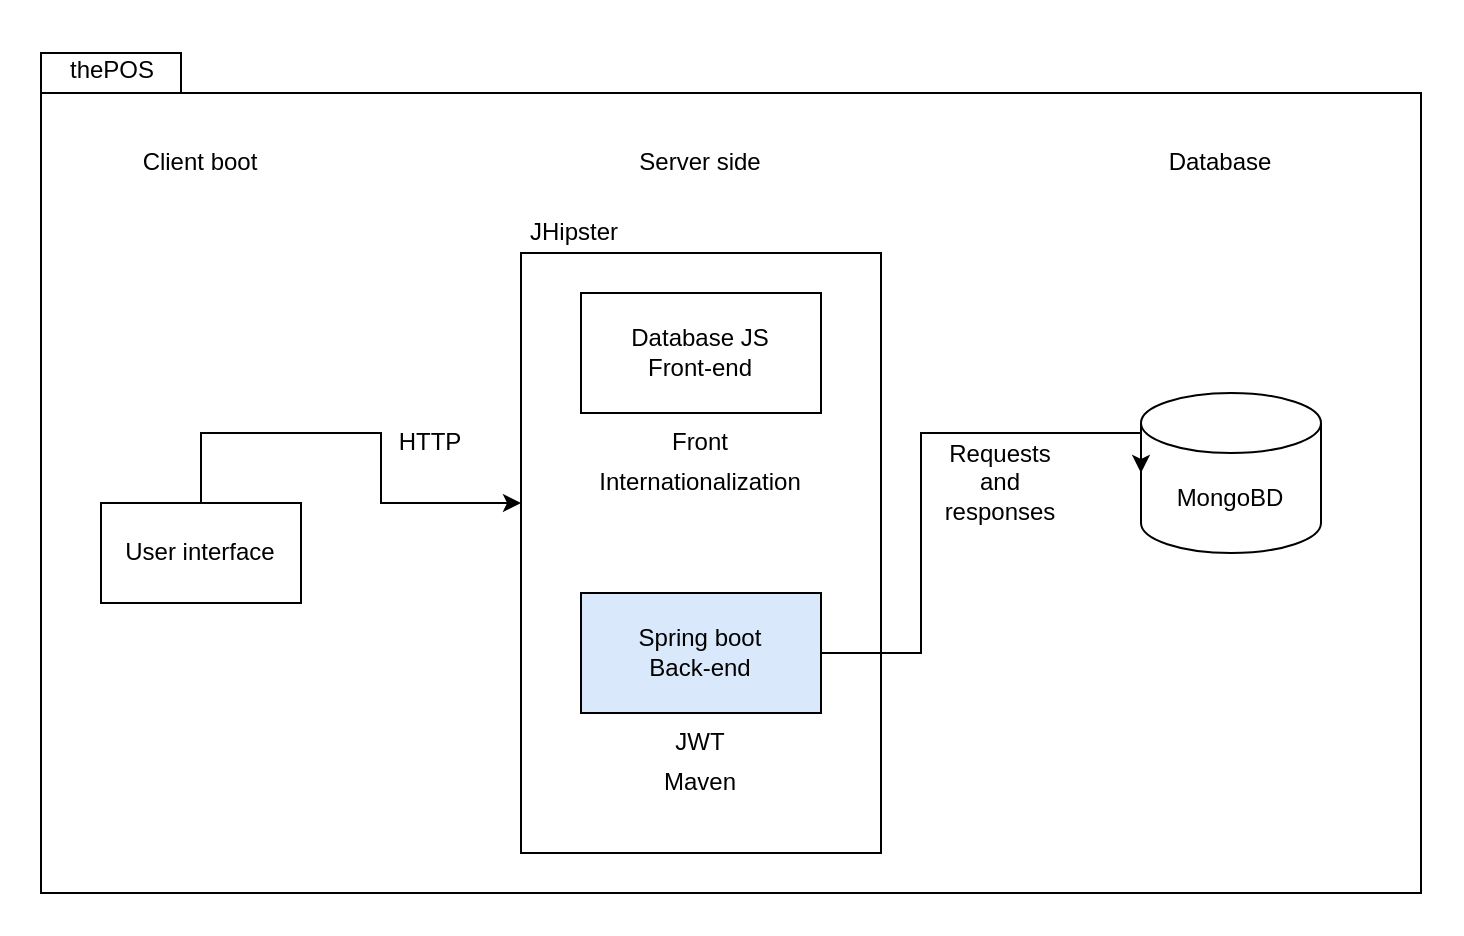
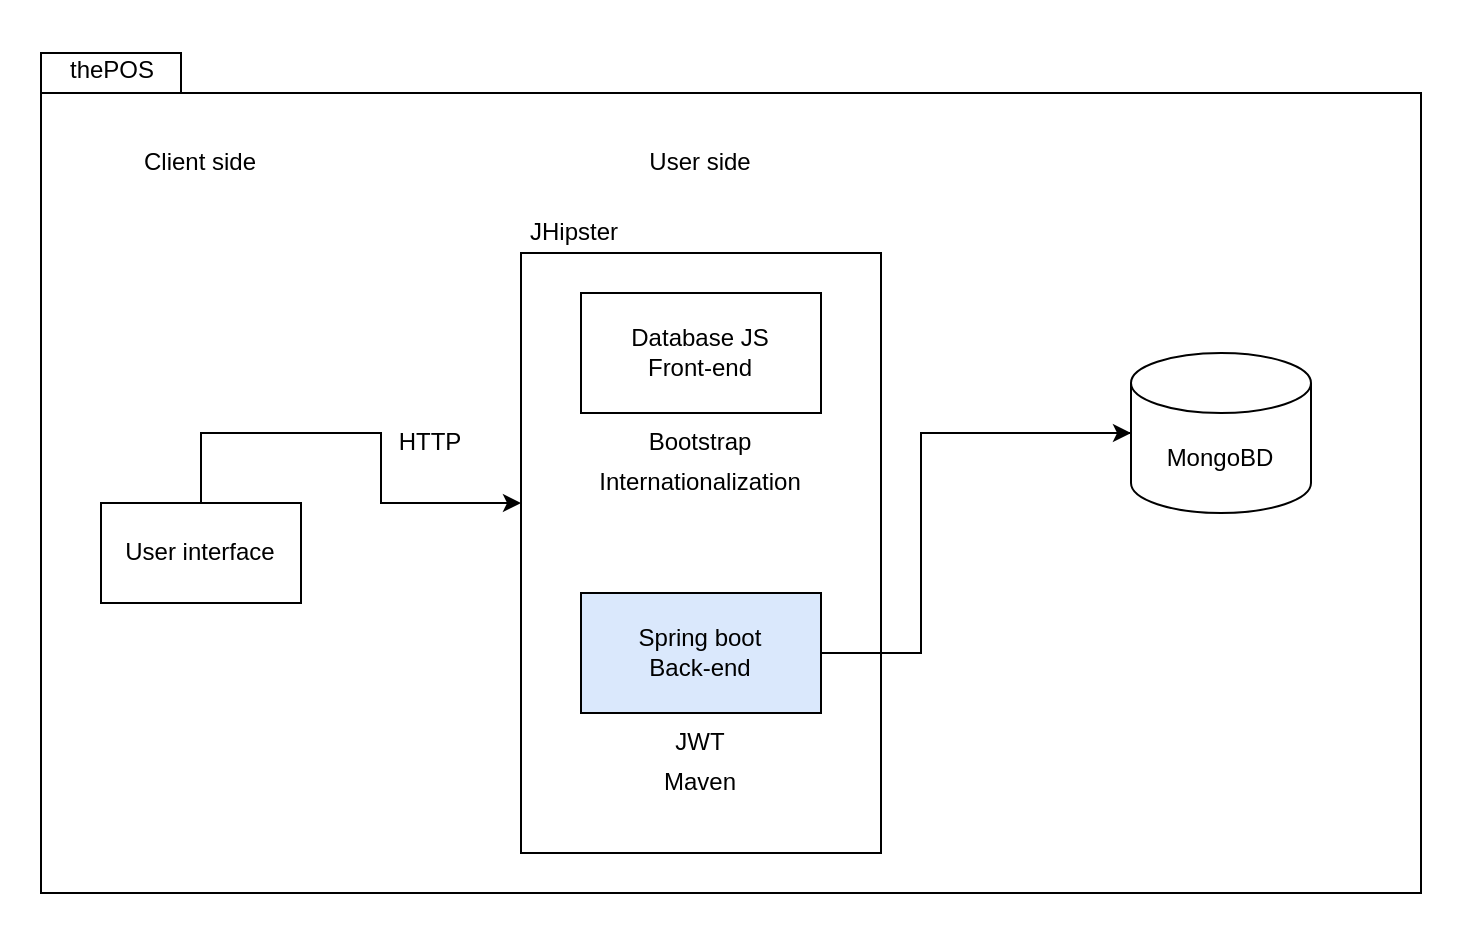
- <mxCell id="6" value="Client boot" style="text;html=1;strokeColor=none;fillColor=none;align=center;verticalAlign=middle;whiteSpace=wrap;rounded=0;" parent="1" vertex="1"><mxGeometry x="70" y="66" width="60" height="30" as="geometry" /></mxCell>
+ <mxCell id="6" value="Client side" style="text;html=1;strokeColor=none;fillColor=none;align=center;verticalAlign=middle;whiteSpace=wrap;rounded=0;" parent="1" vertex="1"><mxGeometry x="70" y="66" width="60" height="30" as="geometry" /></mxCell>
- <mxCell id="7" value="Server side" style="text;html=1;strokeColor=none;fillColor=none;align=center;verticalAlign=middle;whiteSpace=wrap;rounded=0;" parent="1" vertex="1"><mxGeometry x="310" y="66" width="80" height="30" as="geometry" /></mxCell>
+ <mxCell id="7" value="User side" style="text;html=1;strokeColor=none;fillColor=none;align=center;verticalAlign=middle;whiteSpace=wrap;rounded=0;" parent="1" vertex="1"><mxGeometry x="310" y="66" width="80" height="30" as="geometry" /></mxCell>
- <mxCell id="5" value="Database" style="text;html=1;strokeColor=none;fillColor=none;align=center;verticalAlign=middle;whiteSpace=wrap;rounded=0;" parent="1" vertex="1"><mxGeometry x="580" y="66" width="60" height="30" as="geometry" /></mxCell>
- <mxCell id="18" value="Front" style="text;html=1;strokeColor=none;fillColor=none;align=center;verticalAlign=middle;whiteSpace=wrap;rounded=0;" parent="1" vertex="1"><mxGeometry x="320" y="206" width="60" height="30" as="geometry" /></mxCell>
+ <mxCell id="18" value="Bootstrap" style="text;html=1;strokeColor=none;fillColor=none;align=center;verticalAlign=middle;whiteSpace=wrap;rounded=0;" parent="1" vertex="1"><mxGeometry x="320" y="206" width="60" height="30" as="geometry" /></mxCell>
- <mxCell id="4" value="MongoBD" style="shape=cylinder3;whiteSpace=wrap;html=1;boundedLbl=1;backgroundOutline=1;size=15;" parent="1" vertex="1"><mxGeometry x="570" y="196" width="90" height="80" as="geometry" /></mxCell>
+ <mxCell id="4" value="MongoBD" style="shape=cylinder3;whiteSpace=wrap;html=1;boundedLbl=1;backgroundOutline=1;size=15;" parent="1" vertex="1"><mxGeometry x="565" y="176" width="90" height="80" as="geometry" /></mxCell>
- <mxCell id="16" value="Requests and responses" style="text;html=1;strokeColor=none;fillColor=none;align=center;verticalAlign=middle;whiteSpace=wrap;rounded=0;" parent="1" vertex="1"><mxGeometry x="470" y="226" width="60" height="30" as="geometry" /></mxCell>
